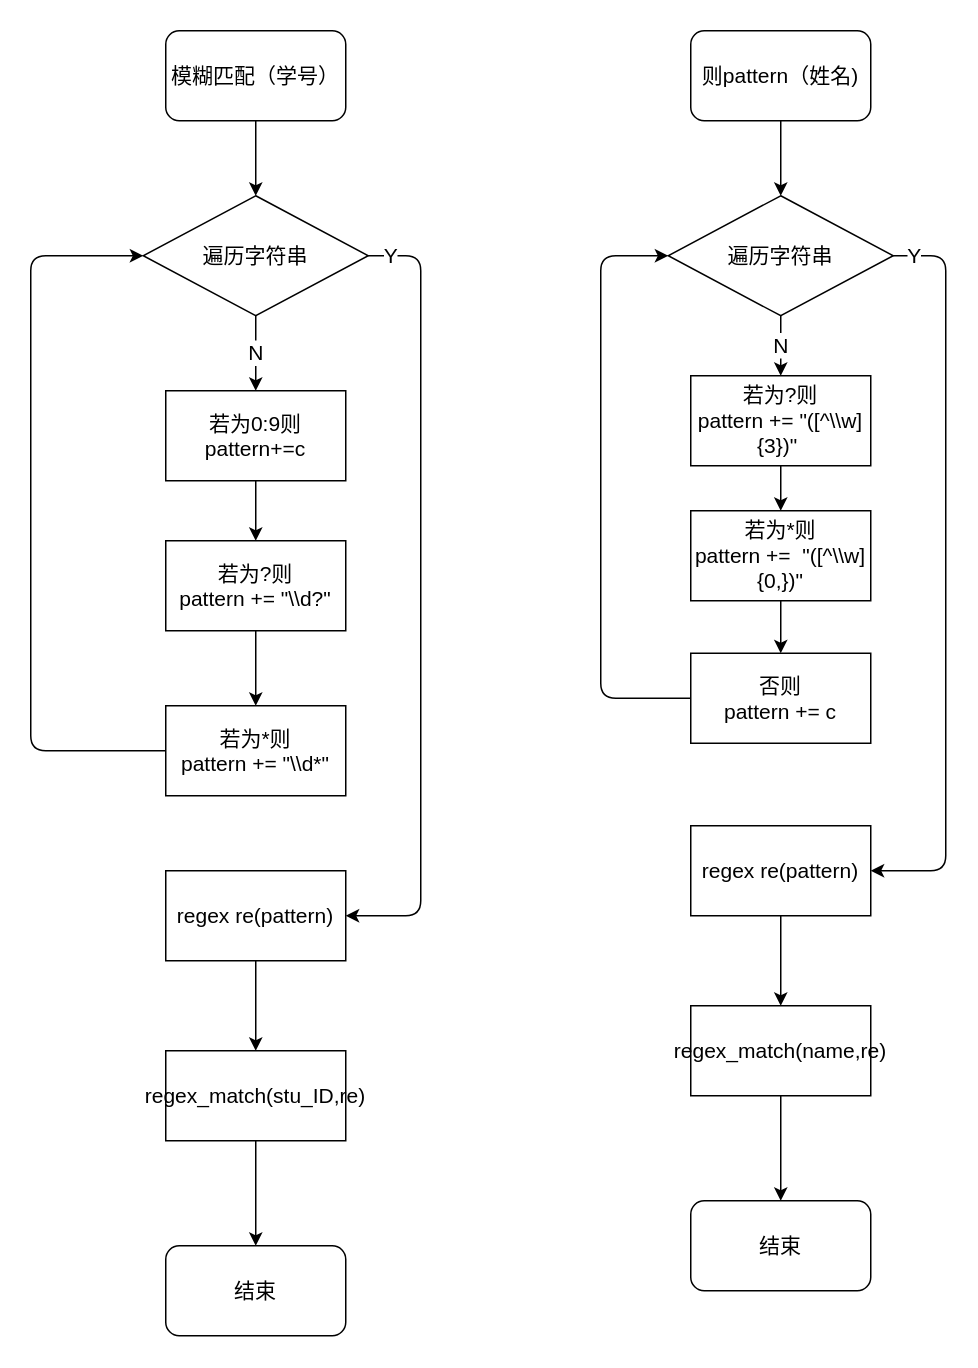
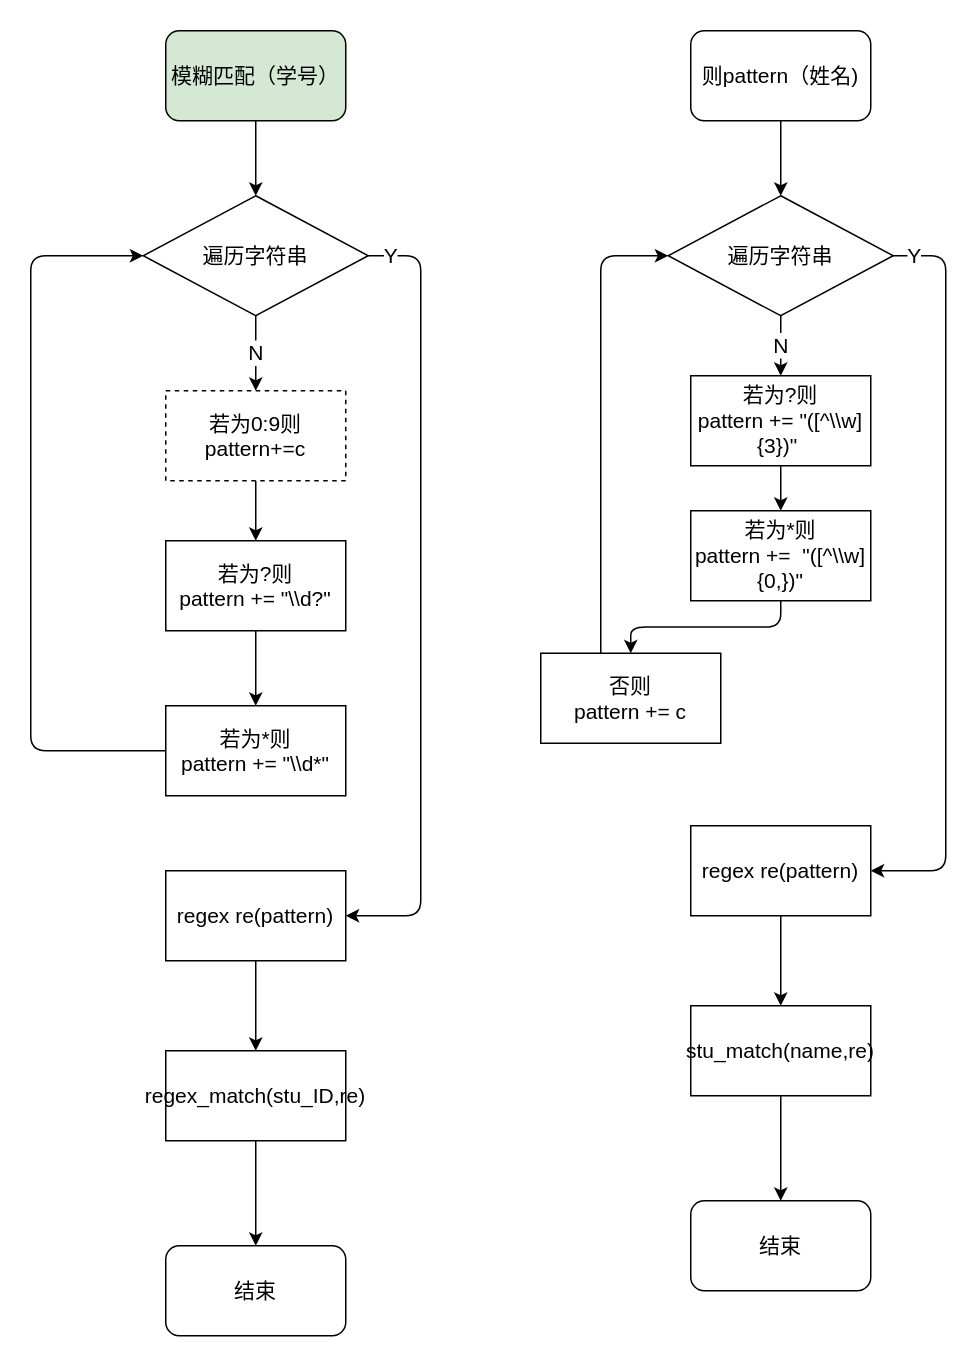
- <mxCell id="3" value="模糊匹配（学号）" style="rounded=1;whiteSpace=wrap;html=1;fontSize=14;" vertex="1" parent="1"><mxGeometry x="110" y="20" width="120" height="60" as="geometry" /></mxCell>
+ <mxCell id="3" value="模糊匹配（学号）" style="rounded=1;whiteSpace=wrap;html=1;fontSize=14;fillColor=#d5e8d4;" vertex="1" parent="1"><mxGeometry x="110" y="20" width="120" height="60" as="geometry" /></mxCell>
- <mxCell id="8" value="若为0:9则pattern+=c" style="rounded=0;whiteSpace=wrap;html=1;fontSize=14;" vertex="1" parent="1"><mxGeometry x="110" y="260" width="120" height="60" as="geometry" /></mxCell>
+ <mxCell id="8" value="若为0:9则pattern+=c" style="rounded=0;whiteSpace=wrap;html=1;fontSize=14;dashed=1;" vertex="1" parent="1"><mxGeometry x="110" y="260" width="120" height="60" as="geometry" /></mxCell>
- <mxCell id="33" value="否则&lt;br&gt;pattern += c" style="rounded=0;whiteSpace=wrap;html=1;fontSize=14;" vertex="1" parent="1"><mxGeometry x="460" y="435" width="120" height="60" as="geometry" /></mxCell>
+ <mxCell id="33" value="否则&lt;br&gt;pattern += c" style="rounded=0;whiteSpace=wrap;html=1;fontSize=14;" vertex="1" parent="1"><mxGeometry x="360" y="435" width="120" height="60" as="geometry" /></mxCell>
- <mxCell id="30" value="regex_match(name,re)" style="rounded=0;whiteSpace=wrap;html=1;fontSize=14;" vertex="1" parent="1"><mxGeometry x="460" y="670" width="120" height="60" as="geometry" /></mxCell>
+ <mxCell id="30" value="stu_match(name,re)" style="rounded=0;whiteSpace=wrap;html=1;fontSize=14;" vertex="1" parent="1"><mxGeometry x="460" y="670" width="120" height="60" as="geometry" /></mxCell>
